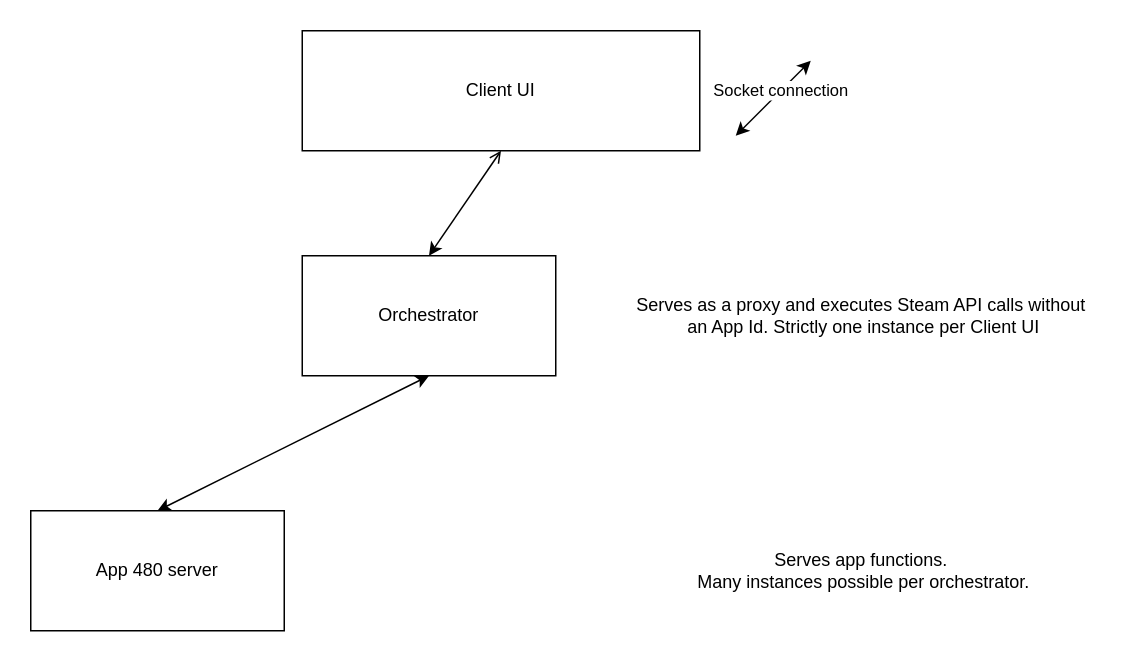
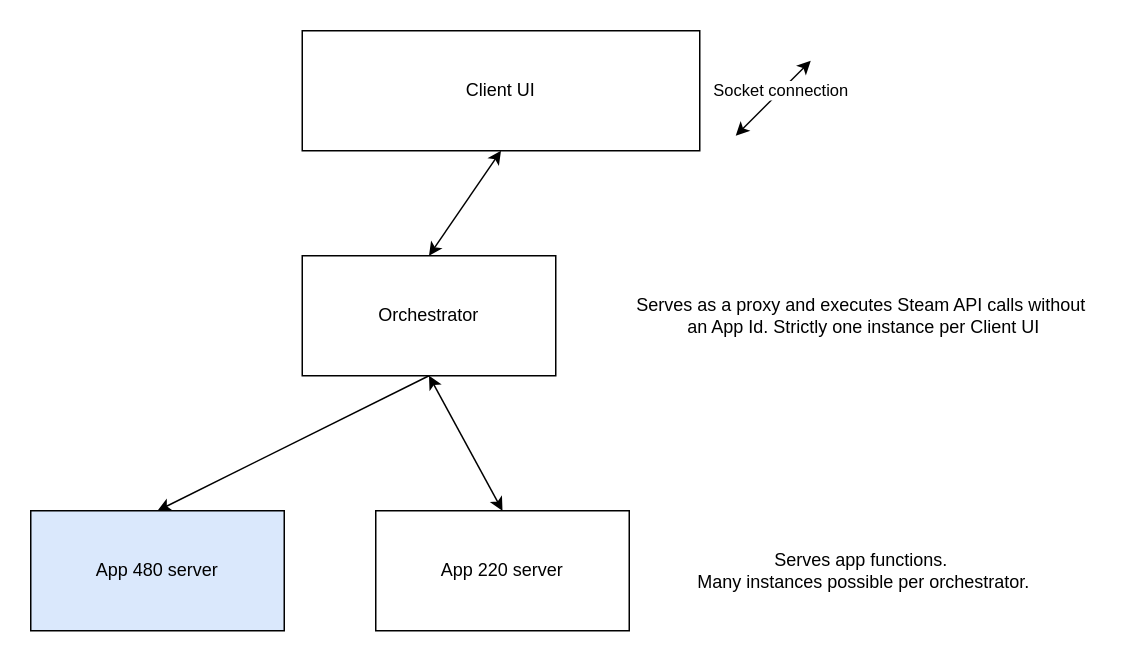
- <mxCell id="4" value="" style="endArrow=open;startArrow=classic;html=1;rounded=0;entryX=0.5;entryY=1;entryDx=0;entryDy=0;exitX=0.5;exitY=0;exitDx=0;exitDy=0;" edge="1" parent="1" source="3" target="2"><mxGeometry width="50" height="50" relative="1" as="geometry"><mxPoint x="300" y="380" as="sourcePoint" /><mxPoint x="350" y="330" as="targetPoint" /></mxGeometry></mxCell>
+ <mxCell id="4" value="" style="endArrow=classic;startArrow=classic;html=1;rounded=0;entryX=0.5;entryY=1;entryDx=0;entryDy=0;exitX=0.5;exitY=0;exitDx=0;exitDy=0;" edge="1" parent="1" source="3" target="2"><mxGeometry width="50" height="50" relative="1" as="geometry"><mxPoint x="300" y="380" as="sourcePoint" /><mxPoint x="350" y="330" as="targetPoint" /></mxGeometry></mxCell>
- <mxCell id="11" value="" style="endArrow=classic;startArrow=classic;html=1;rounded=0;entryX=0.5;entryY=1;entryDx=0;entryDy=0;exitX=0.5;exitY=0;exitDx=0;exitDy=0;" edge="1" parent="1" source="8" target="3"><mxGeometry width="50" height="50" relative="1" as="geometry"><mxPoint x="360" y="340" as="sourcePoint" /><mxPoint x="410" y="290" as="targetPoint" /></mxGeometry></mxCell>
+ <mxCell id="11" value="" style="endArrow=none;startArrow=classic;html=1;rounded=0;entryX=0.5;entryY=1;entryDx=0;entryDy=0;exitX=0.5;exitY=0;exitDx=0;exitDy=0;" edge="1" parent="1" source="8" target="3"><mxGeometry width="50" height="50" relative="1" as="geometry"><mxPoint x="360" y="340" as="sourcePoint" /><mxPoint x="410" y="290" as="targetPoint" /></mxGeometry></mxCell>
+ <mxCell id="10" value="" style="endArrow=classic;startArrow=classic;html=1;rounded=0;entryX=0.5;entryY=1;entryDx=0;entryDy=0;exitX=0.5;exitY=0;exitDx=0;exitDy=0;" edge="1" parent="1" source="9" target="3"><mxGeometry width="50" height="50" relative="1" as="geometry"><mxPoint x="360" y="340" as="sourcePoint" /><mxPoint x="410" y="290" as="targetPoint" /></mxGeometry></mxCell>
- <mxCell id="8" value="App 480 server" style="rounded=0;whiteSpace=wrap;html=1;" vertex="1" parent="1"><mxGeometry x="20" y="340" width="169" height="80" as="geometry" /></mxCell>
+ <mxCell id="8" value="App 480 server" style="rounded=0;whiteSpace=wrap;html=1;fillColor=#dae8fc;" vertex="1" parent="1"><mxGeometry x="20" y="340" width="169" height="80" as="geometry" /></mxCell>
+ <mxCell id="9" value="App 220 server" style="rounded=0;whiteSpace=wrap;html=1;" vertex="1" parent="1"><mxGeometry x="250" y="340" width="169" height="80" as="geometry" /></mxCell>
